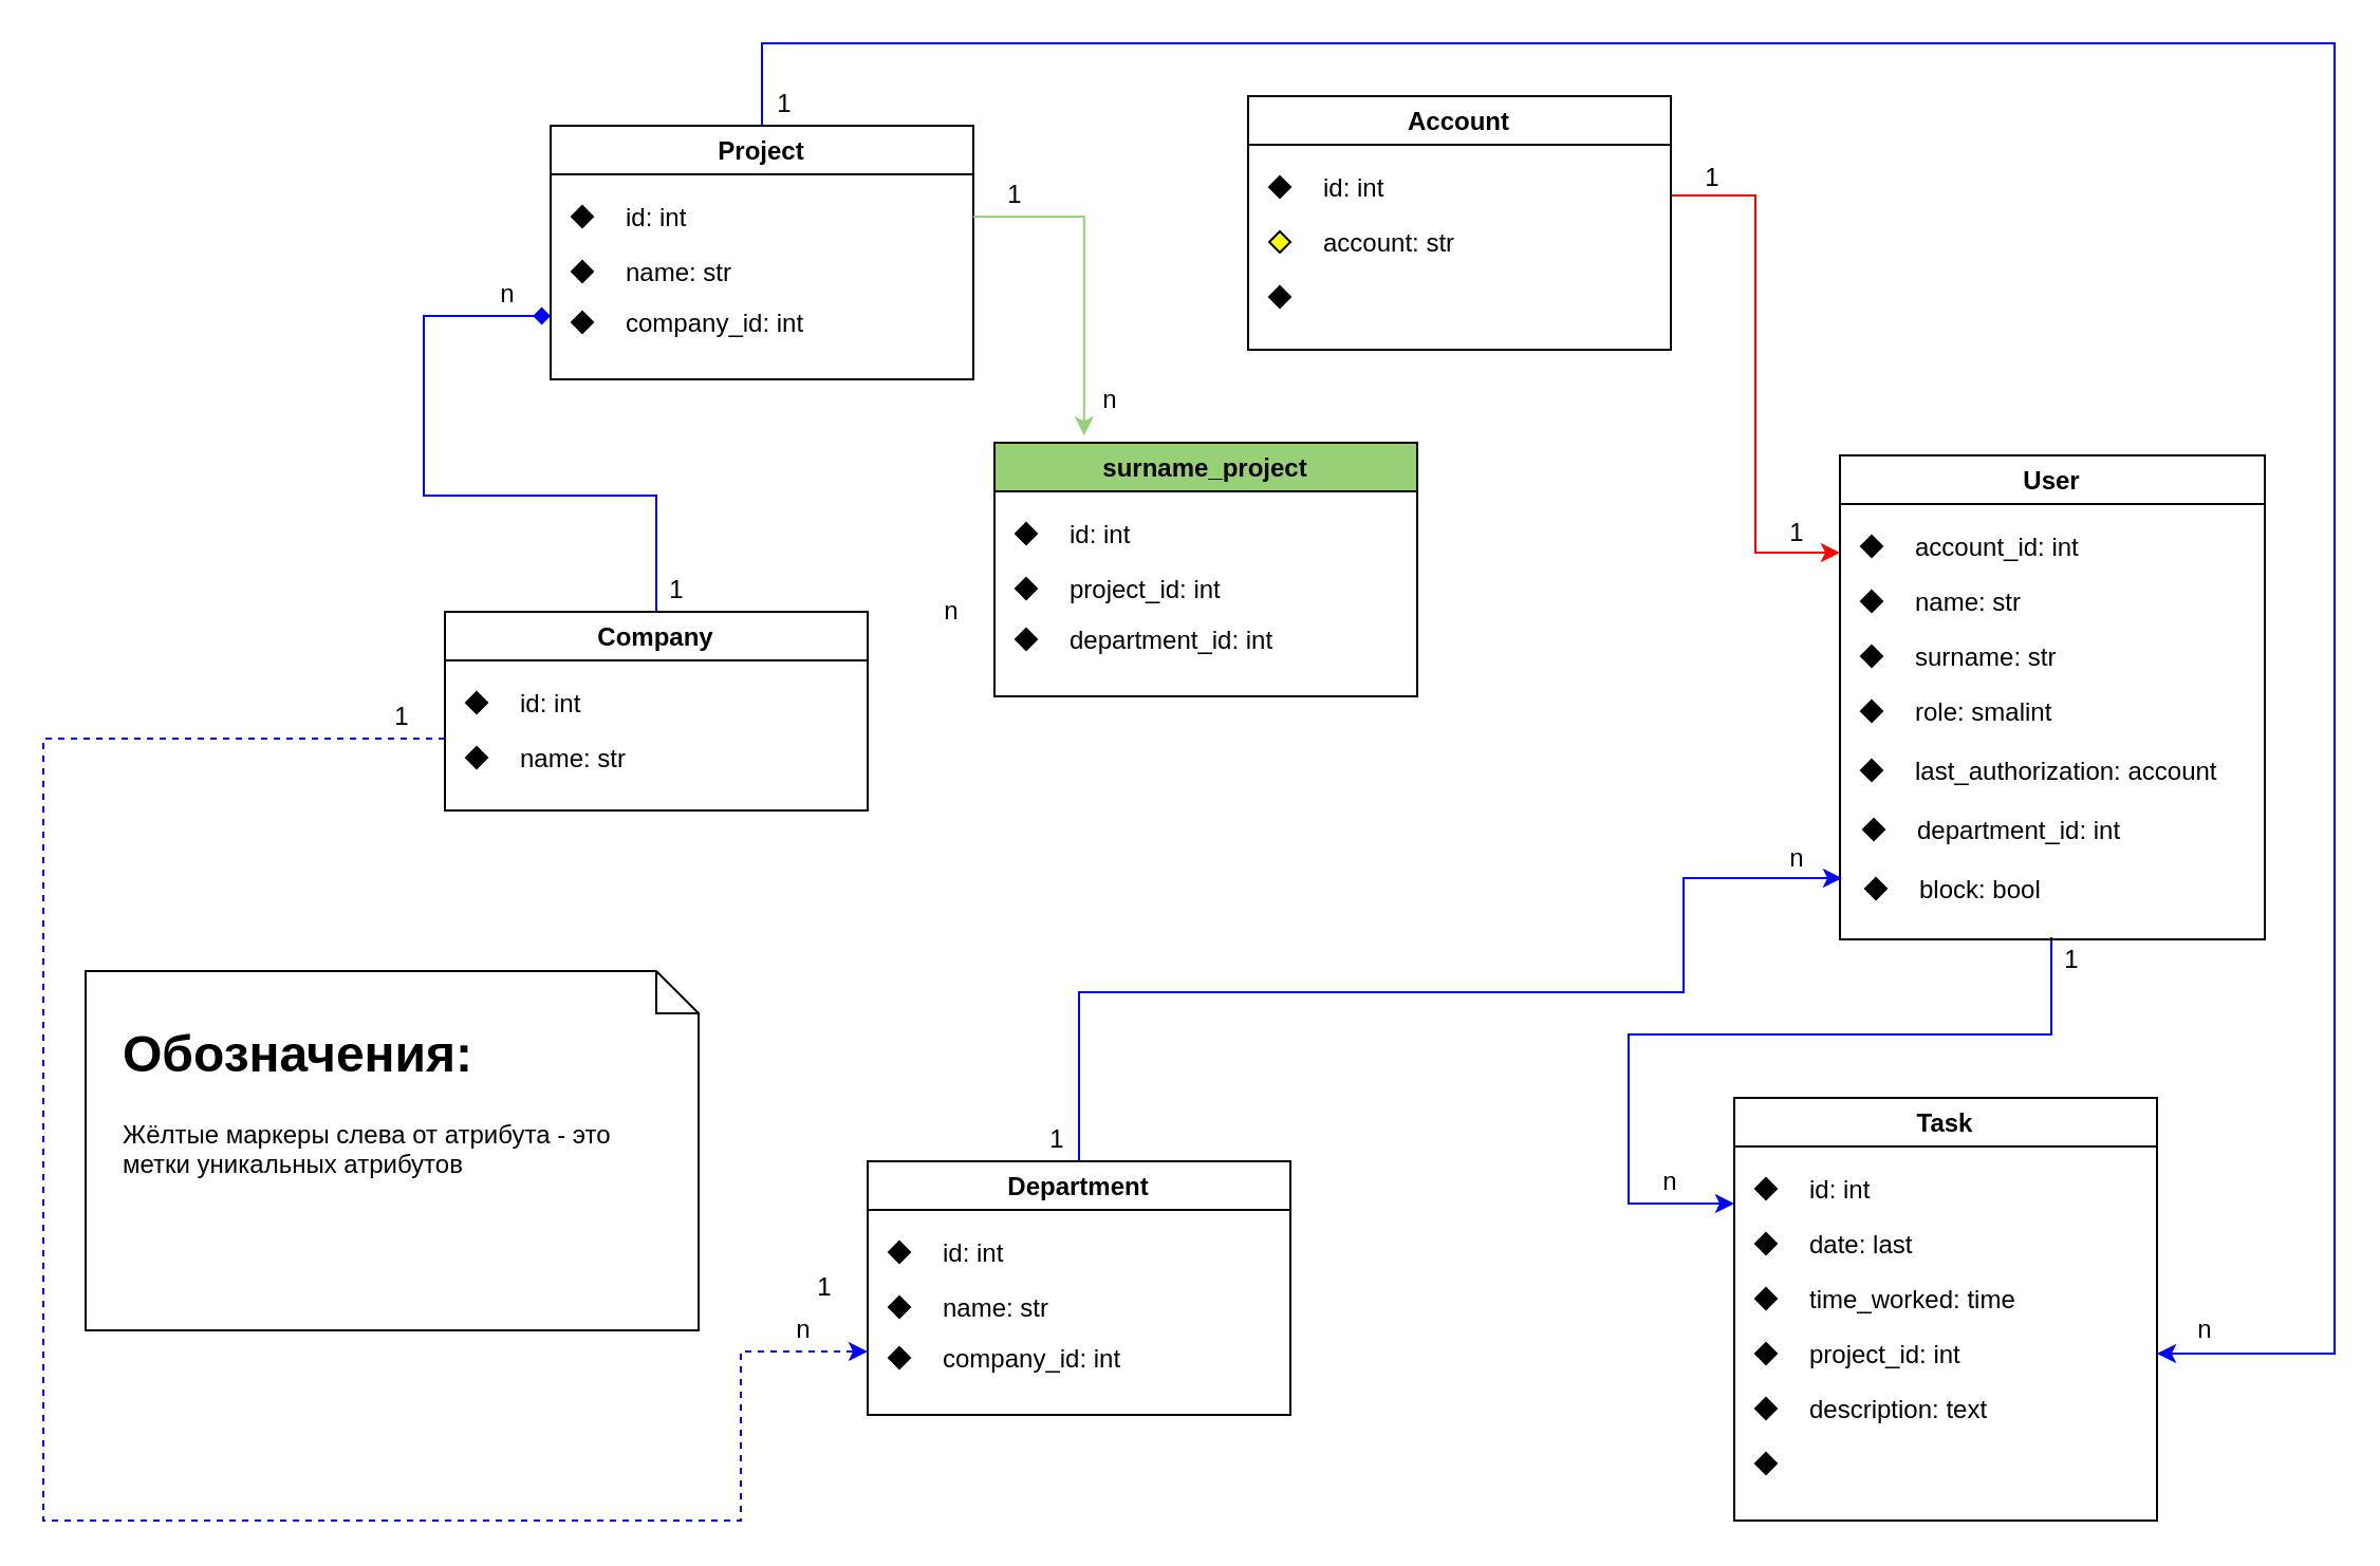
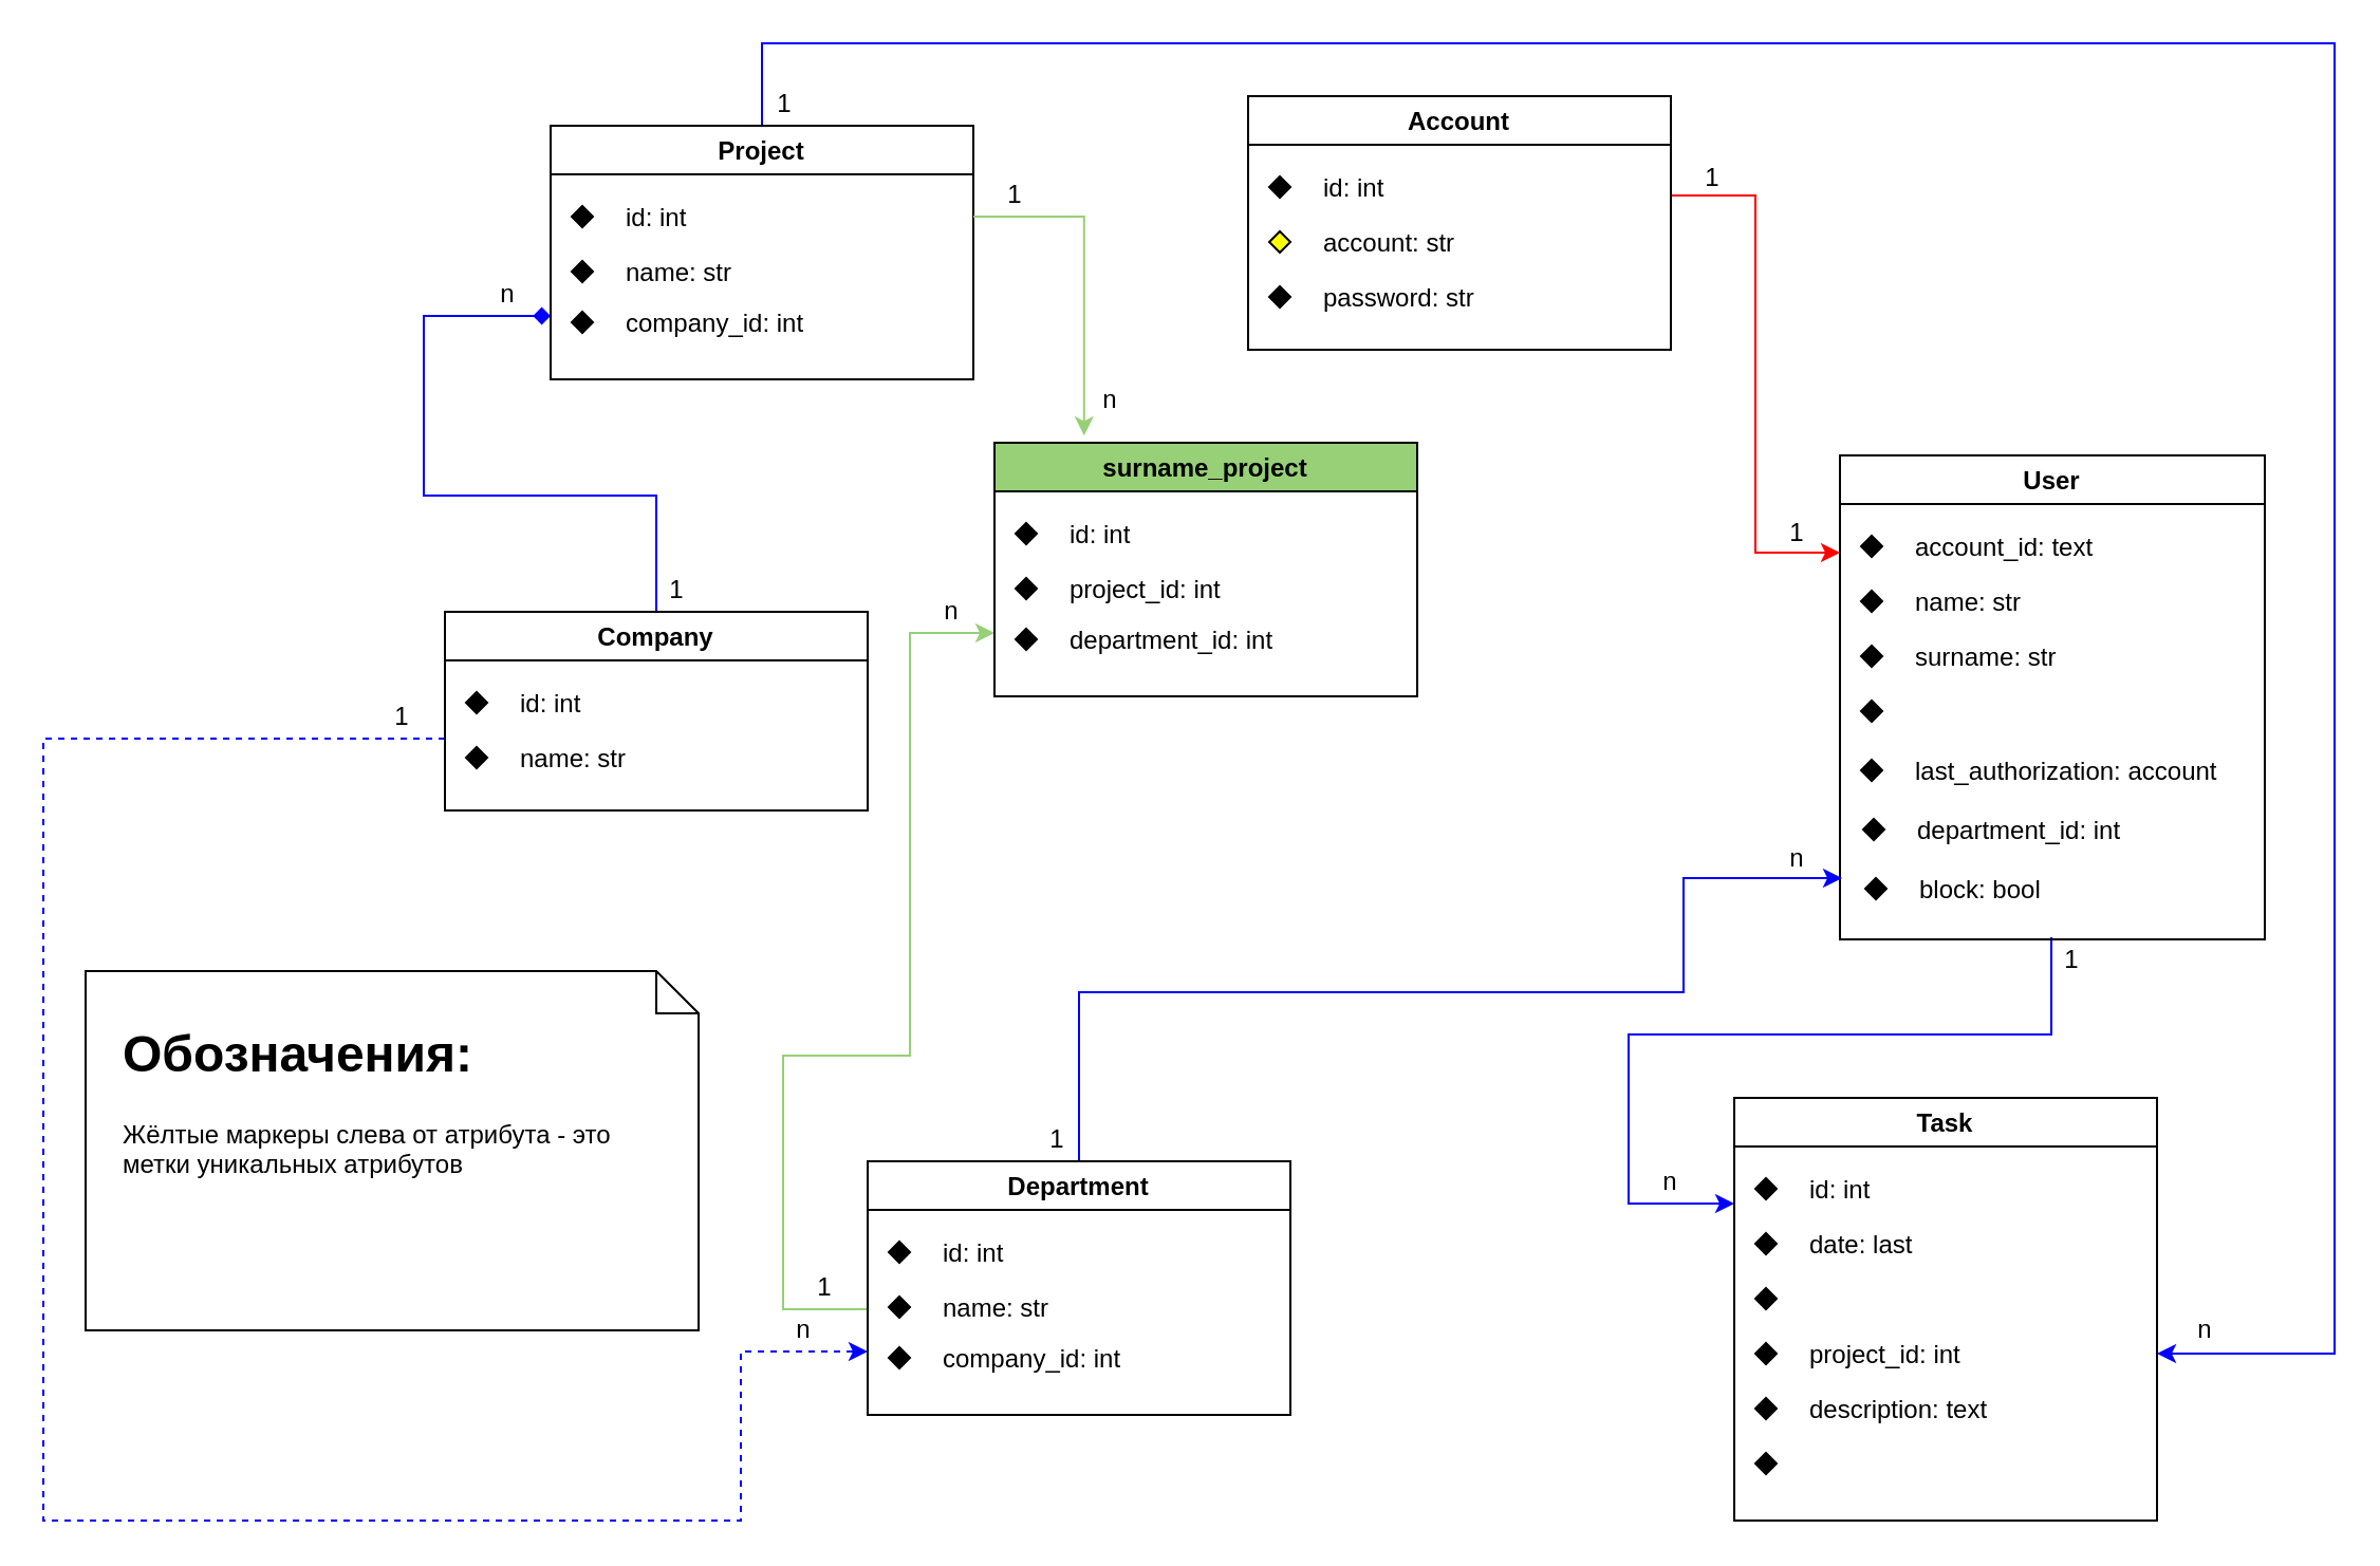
+ <mxCell id="11" value="password: str" style="text;strokeColor=none;fillColor=none;align=left;verticalAlign=top;spacingLeft=4;spacingRight=4;overflow=hidden;rotatable=0;points=[[0,0.5],[1,0.5]];portConstraint=eastwest;" parent="10" vertex="1"><mxGeometry x="20" width="170" height="26" as="geometry" /></mxCell>
- <mxCell id="16" value="account_id: int" style="text;strokeColor=none;fillColor=none;align=left;verticalAlign=top;spacingLeft=4;spacingRight=4;overflow=hidden;rotatable=0;points=[[0,0.5],[1,0.5]];portConstraint=eastwest;" parent="15" vertex="1"><mxGeometry x="20" width="170" height="26" as="geometry" /></mxCell>
+ <mxCell id="16" value="account_id: text" style="text;strokeColor=none;fillColor=none;align=left;verticalAlign=top;spacingLeft=4;spacingRight=4;overflow=hidden;rotatable=0;points=[[0,0.5],[1,0.5]];portConstraint=eastwest;" parent="15" vertex="1"><mxGeometry x="20" width="170" height="26" as="geometry" /></mxCell>
- <mxCell id="25" value="role: smalint" style="text;strokeColor=none;fillColor=none;align=left;verticalAlign=top;spacingLeft=4;spacingRight=4;overflow=hidden;rotatable=0;points=[[0,0.5],[1,0.5]];portConstraint=eastwest;" parent="24" vertex="1"><mxGeometry x="20" width="170" height="26" as="geometry" /></mxCell>
+ <mxCell id="57" style="edgeStyle=orthogonalEdgeStyle;rounded=0;orthogonalLoop=1;jettySize=auto;html=1;entryX=0;entryY=0.75;entryDx=0;entryDy=0;strokeColor=#97D077;" parent="1" source="58" target="96" edge="1"><mxGeometry relative="1" as="geometry"><Array as="points"><mxPoint x="370" y="619" /><mxPoint x="370" y="499" /><mxPoint x="430" y="499" /><mxPoint x="430" y="299" /></Array></mxGeometry></mxCell>
- <mxCell id="76" value="time_worked: time" style="text;strokeColor=none;fillColor=none;align=left;verticalAlign=top;spacingLeft=4;spacingRight=4;overflow=hidden;rotatable=0;points=[[0,0.5],[1,0.5]];portConstraint=eastwest;" parent="75" vertex="1"><mxGeometry x="20" width="170" height="26" as="geometry" /></mxCell>
